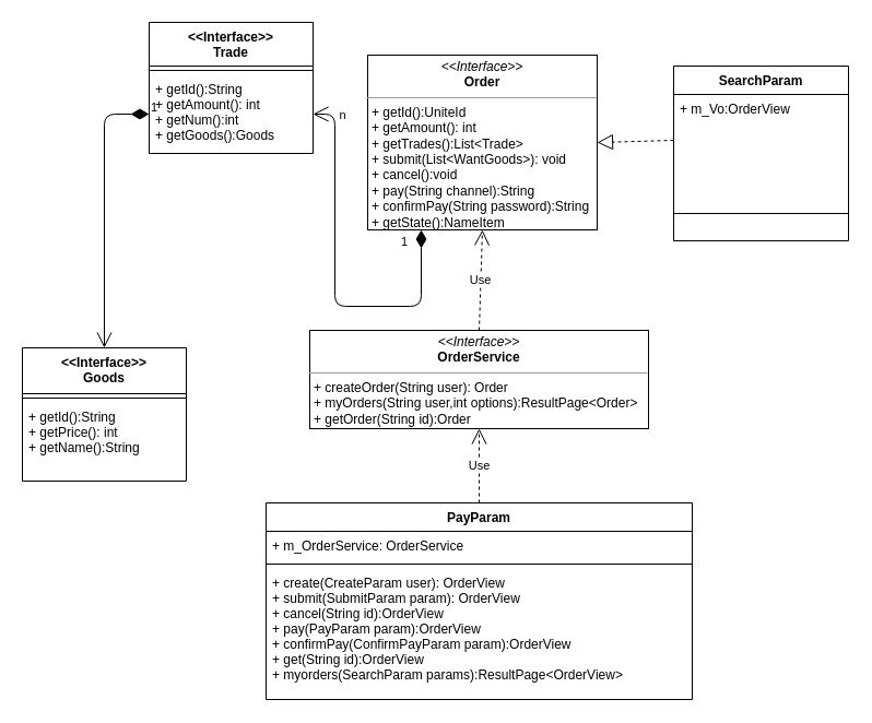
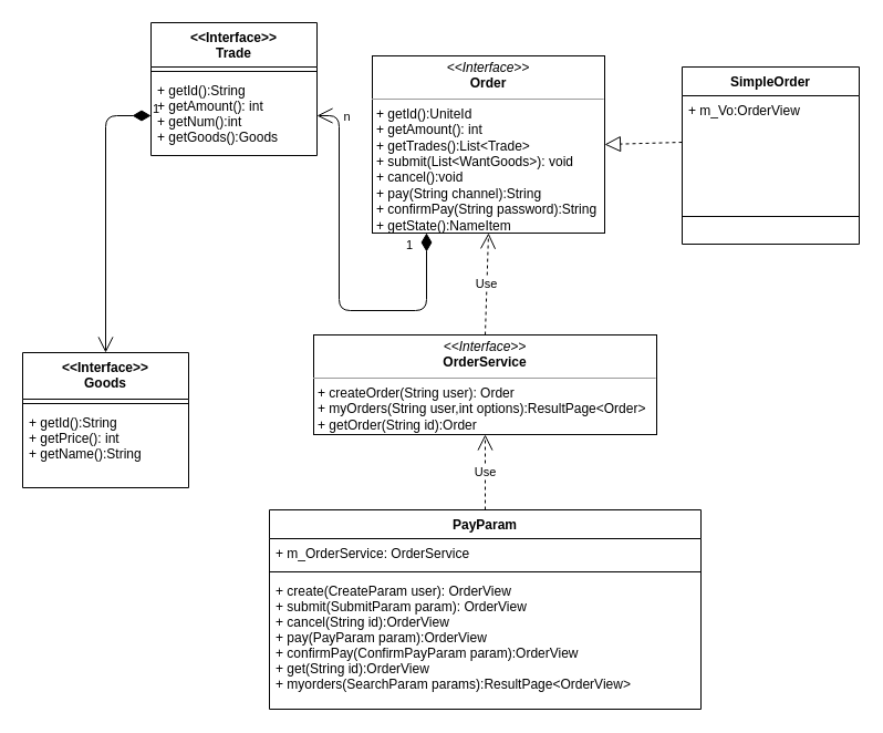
- <mxCell id="20" value="SearchParam" style="swimlane;fontStyle=1;align=center;verticalAlign=top;childLayout=stackLayout;horizontal=1;startSize=26;horizontalStack=0;resizeParent=1;resizeParentMax=0;resizeLast=0;collapsible=1;marginBottom=0;" parent="1" vertex="1"><mxGeometry x="616" y="60" width="160" height="160" as="geometry" /></mxCell>
+ <mxCell id="20" value="SimpleOrder" style="swimlane;fontStyle=1;align=center;verticalAlign=top;childLayout=stackLayout;horizontal=1;startSize=26;horizontalStack=0;resizeParent=1;resizeParentMax=0;resizeLast=0;collapsible=1;marginBottom=0;" parent="1" vertex="1"><mxGeometry x="616" y="60" width="160" height="160" as="geometry" /></mxCell>
